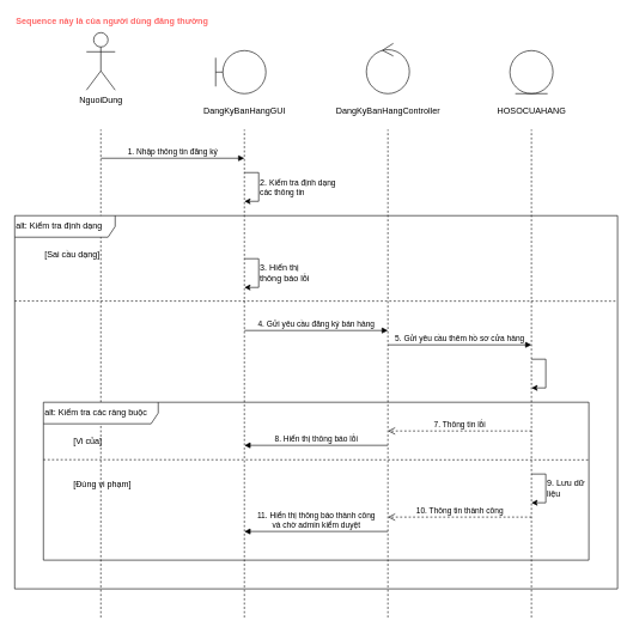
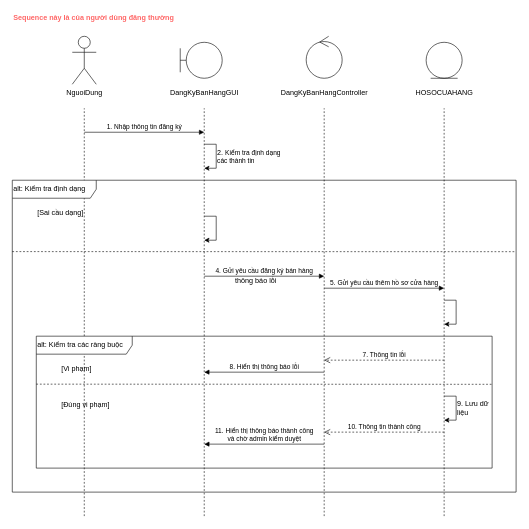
- <mxCell id="3" value="NguoiDung" style="shape=umlActor;verticalLabelPosition=bottom;verticalAlign=top;html=1;aspect=fixed;" parent="1" vertex="1"><mxGeometry x="120" y="45" width="40" height="80" as="geometry" /></mxCell>
+ <mxCell id="3" value="NguoiDung" style="shape=umlActor;verticalLabelPosition=bottom;verticalAlign=top;html=1;aspect=fixed;" parent="1" vertex="1"><mxGeometry x="120" y="60" width="40" height="80" as="geometry" /></mxCell>
- <mxCell id="25" value="2.&amp;nbsp;&lt;span style=&quot;font-size: 11px; text-wrap-mode: nowrap; background-color: rgb(255, 255, 255);&quot;&gt;Kiểm tra định dạng&amp;nbsp;&lt;/span&gt;&lt;div style=&quot;font-size: 11px; text-wrap-mode: nowrap;&quot;&gt;các thông tin&lt;/div&gt;" style="text;html=1;align=left;verticalAlign=middle;whiteSpace=wrap;rounded=0;" parent="1" vertex="1"><mxGeometry x="360" y="250" width="110" height="20" as="geometry" /></mxCell>
+ <mxCell id="25" value="2.&amp;nbsp;&lt;span style=&quot;font-size: 11px; text-wrap-mode: nowrap; background-color: rgb(255, 255, 255);&quot;&gt;Kiểm tra định dạng&amp;nbsp;&lt;/span&gt;&lt;div style=&quot;font-size: 11px; text-wrap-mode: nowrap;&quot;&gt;các thành tin&lt;/div&gt;" style="text;html=1;align=left;verticalAlign=middle;whiteSpace=wrap;rounded=0;" parent="1" vertex="1"><mxGeometry x="360" y="250" width="110" height="20" as="geometry" /></mxCell>
- <mxCell id="27" value="3. Hiển thị thông báo lỗi" style="text;html=1;align=left;verticalAlign=middle;whiteSpace=wrap;rounded=0;" parent="1" vertex="1"><mxGeometry x="360" y="370" width="80" height="20" as="geometry" /></mxCell>
+ <mxCell id="27" value="3. Hiển thị thông báo lỗi" style="text;html=1;align=left;verticalAlign=middle;whiteSpace=wrap;rounded=0;" parent="1" vertex="1"><mxGeometry x="390" y="450" width="80" height="20" as="geometry" /></mxCell>
- <mxCell id="32" value="[Vi của]" style="text;html=1;align=left;verticalAlign=middle;rounded=0;" parent="1" vertex="1"><mxGeometry x="100" y="600" width="60" height="30" as="geometry" /></mxCell>
+ <mxCell id="32" value="[Vi phạm]" style="text;html=1;align=left;verticalAlign=middle;rounded=0;" parent="1" vertex="1"><mxGeometry x="100" y="600" width="60" height="30" as="geometry" /></mxCell>
